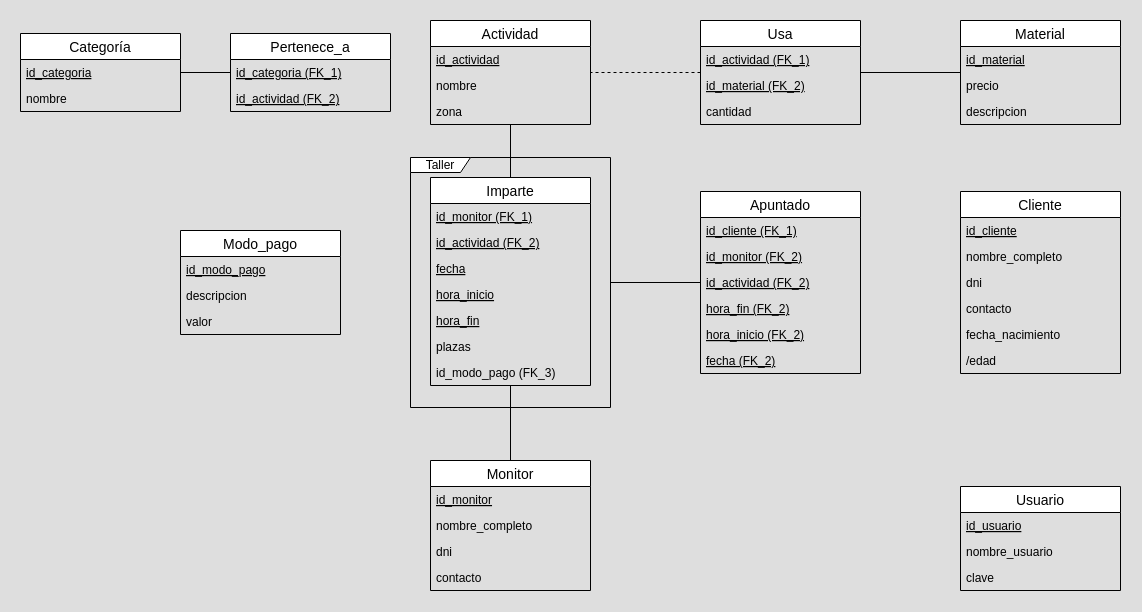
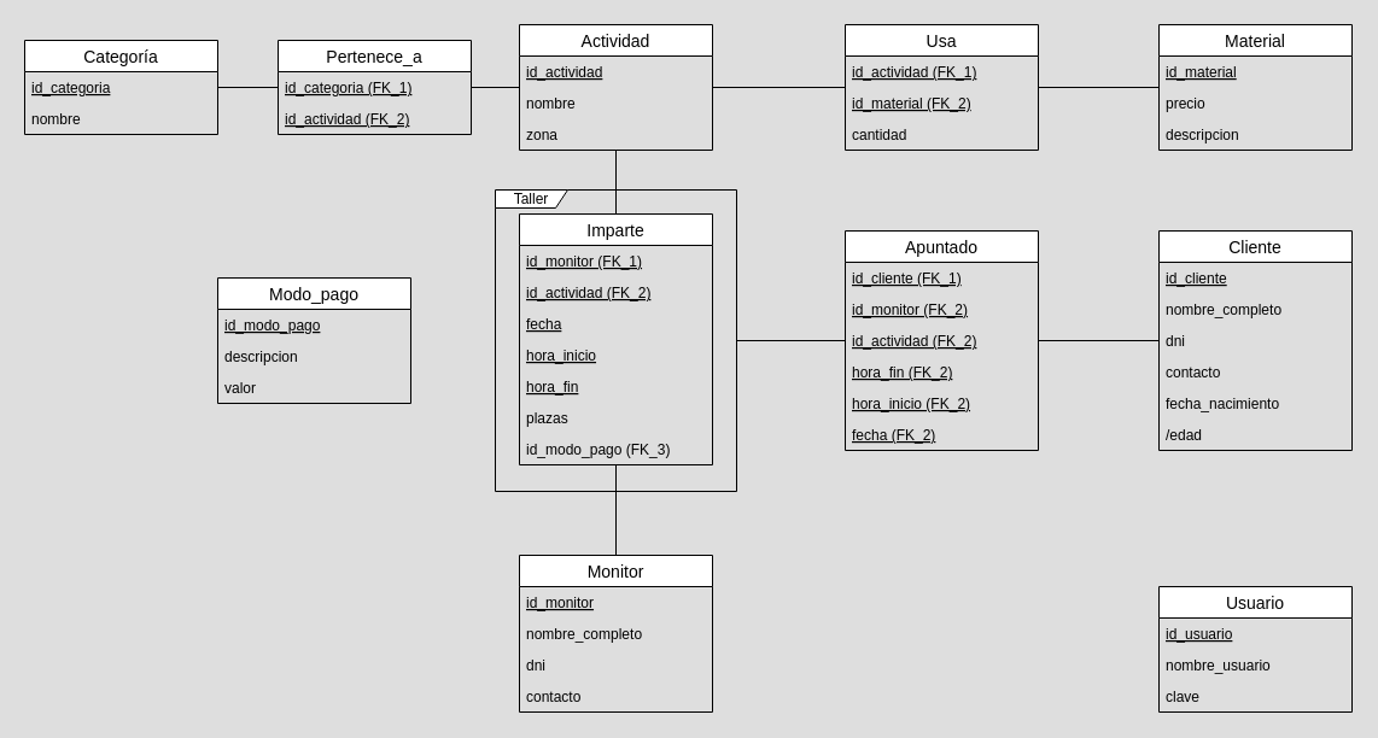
+ <mxCell id="2" style="edgeStyle=orthogonalEdgeStyle;rounded=0;orthogonalLoop=1;jettySize=auto;html=1;startArrow=none;startFill=0;endArrow=none;endFill=0;" parent="1" source="16" target="10" edge="1"><mxGeometry relative="1" as="geometry"><mxPoint x="460" y="72" as="sourcePoint" /><mxPoint x="385" y="72" as="targetPoint" /></mxGeometry></mxCell>
- <mxCell id="6" style="edgeStyle=orthogonalEdgeStyle;rounded=0;orthogonalLoop=1;jettySize=auto;html=1;endArrow=none;endFill=0;dashed=1;" parent="1" source="20" target="16" edge="1"><mxGeometry relative="1" as="geometry"><mxPoint x="560" y="72" as="targetPoint" /><mxPoint x="640" y="72" as="sourcePoint" /></mxGeometry></mxCell>
+ <mxCell id="6" style="edgeStyle=orthogonalEdgeStyle;rounded=0;orthogonalLoop=1;jettySize=auto;html=1;endArrow=none;endFill=0;" parent="1" source="20" target="16" edge="1"><mxGeometry relative="1" as="geometry"><mxPoint x="560" y="72" as="targetPoint" /><mxPoint x="640" y="72" as="sourcePoint" /></mxGeometry></mxCell>
+ <mxCell id="8" style="edgeStyle=orthogonalEdgeStyle;rounded=0;orthogonalLoop=1;jettySize=auto;html=1;startArrow=none;startFill=0;endArrow=none;endFill=0;" parent="1" source="29" target="53" edge="1"><mxGeometry relative="1" as="geometry"><mxPoint x="-90" y="487" as="targetPoint" /></mxGeometry></mxCell>
